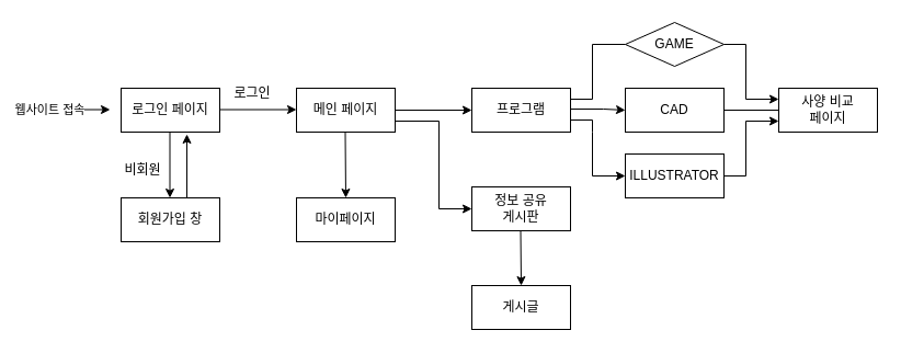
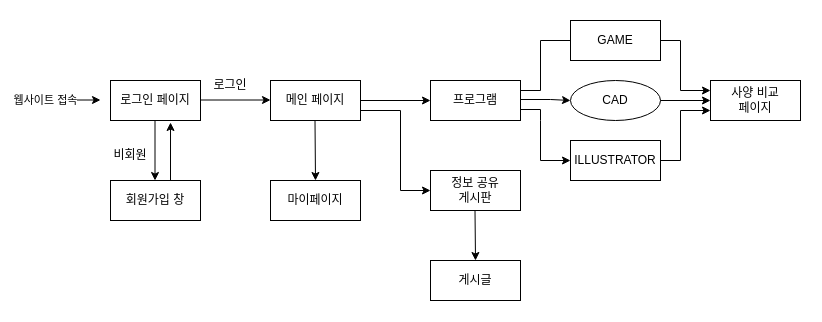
- <mxCell id="19" value="GAME" style="rhombus;whiteSpace=wrap;html=1;" vertex="1" parent="1"><mxGeometry x="570" y="20" width="90" height="40" as="geometry" /></mxCell>
+ <mxCell id="19" value="GAME" style="rounded=0;whiteSpace=wrap;html=1;" vertex="1" parent="1"><mxGeometry x="570" y="20" width="90" height="40" as="geometry" /></mxCell>
- <mxCell id="21" value="CAD" style="rounded=0;whiteSpace=wrap;html=1;" vertex="1" parent="1"><mxGeometry x="570" y="80" width="90" height="40" as="geometry" /></mxCell>
+ <mxCell id="21" value="CAD" style="ellipse;whiteSpace=wrap;html=1;" vertex="1" parent="1"><mxGeometry x="570" y="80" width="90" height="40" as="geometry" /></mxCell>
- <mxCell id="26" value="" style="edgeStyle=orthogonalEdgeStyle;rounded=0;orthogonalLoop=1;jettySize=auto;html=1;entryX=0;entryY=0.5;entryDx=0;entryDy=0;exitX=1;exitY=0.5;exitDx=0;exitDy=0;endArrow=none;" edge="1" parent="1" source="21" target="27"><mxGeometry relative="1" as="geometry"><mxPoint x="690" y="280" as="sourcePoint" /><Array as="points" /></mxGeometry></mxCell>
+ <mxCell id="26" value="" style="edgeStyle=orthogonalEdgeStyle;rounded=0;orthogonalLoop=1;jettySize=auto;html=1;entryX=0;entryY=0.5;entryDx=0;entryDy=0;exitX=1;exitY=0.5;exitDx=0;exitDy=0;" edge="1" parent="1" source="21" target="27"><mxGeometry relative="1" as="geometry"><mxPoint x="690" y="280" as="sourcePoint" /><Array as="points" /></mxGeometry></mxCell>
